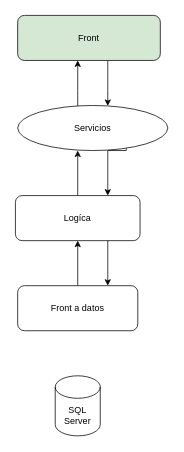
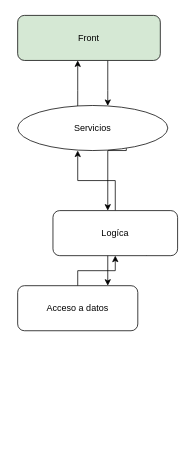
- <mxCell id="9" value="Logíca" style="rounded=1;whiteSpace=wrap;html=1;" vertex="1" parent="1"><mxGeometry x="20" y="260" width="166" height="60" as="geometry" /></mxCell>
+ <mxCell id="9" value="Logíca" style="rounded=1;whiteSpace=wrap;html=1;" vertex="1" parent="1"><mxGeometry x="70" y="280" width="166" height="60" as="geometry" /></mxCell>
- <mxCell id="11" value="Front a datos" style="rounded=1;whiteSpace=wrap;html=1;" vertex="1" parent="1"><mxGeometry x="23" y="380" width="160" height="60" as="geometry" /></mxCell>
+ <mxCell id="11" value="Acceso a datos" style="rounded=1;whiteSpace=wrap;html=1;" vertex="1" parent="1"><mxGeometry x="23" y="380" width="160" height="60" as="geometry" /></mxCell>
- <mxCell id="12" value="SQL Server" style="shape=cylinder3;whiteSpace=wrap;html=1;boundedLbl=1;backgroundOutline=1;size=15;" vertex="1" parent="1"><mxGeometry x="73" y="500" width="60" height="80" as="geometry" /></mxCell>
